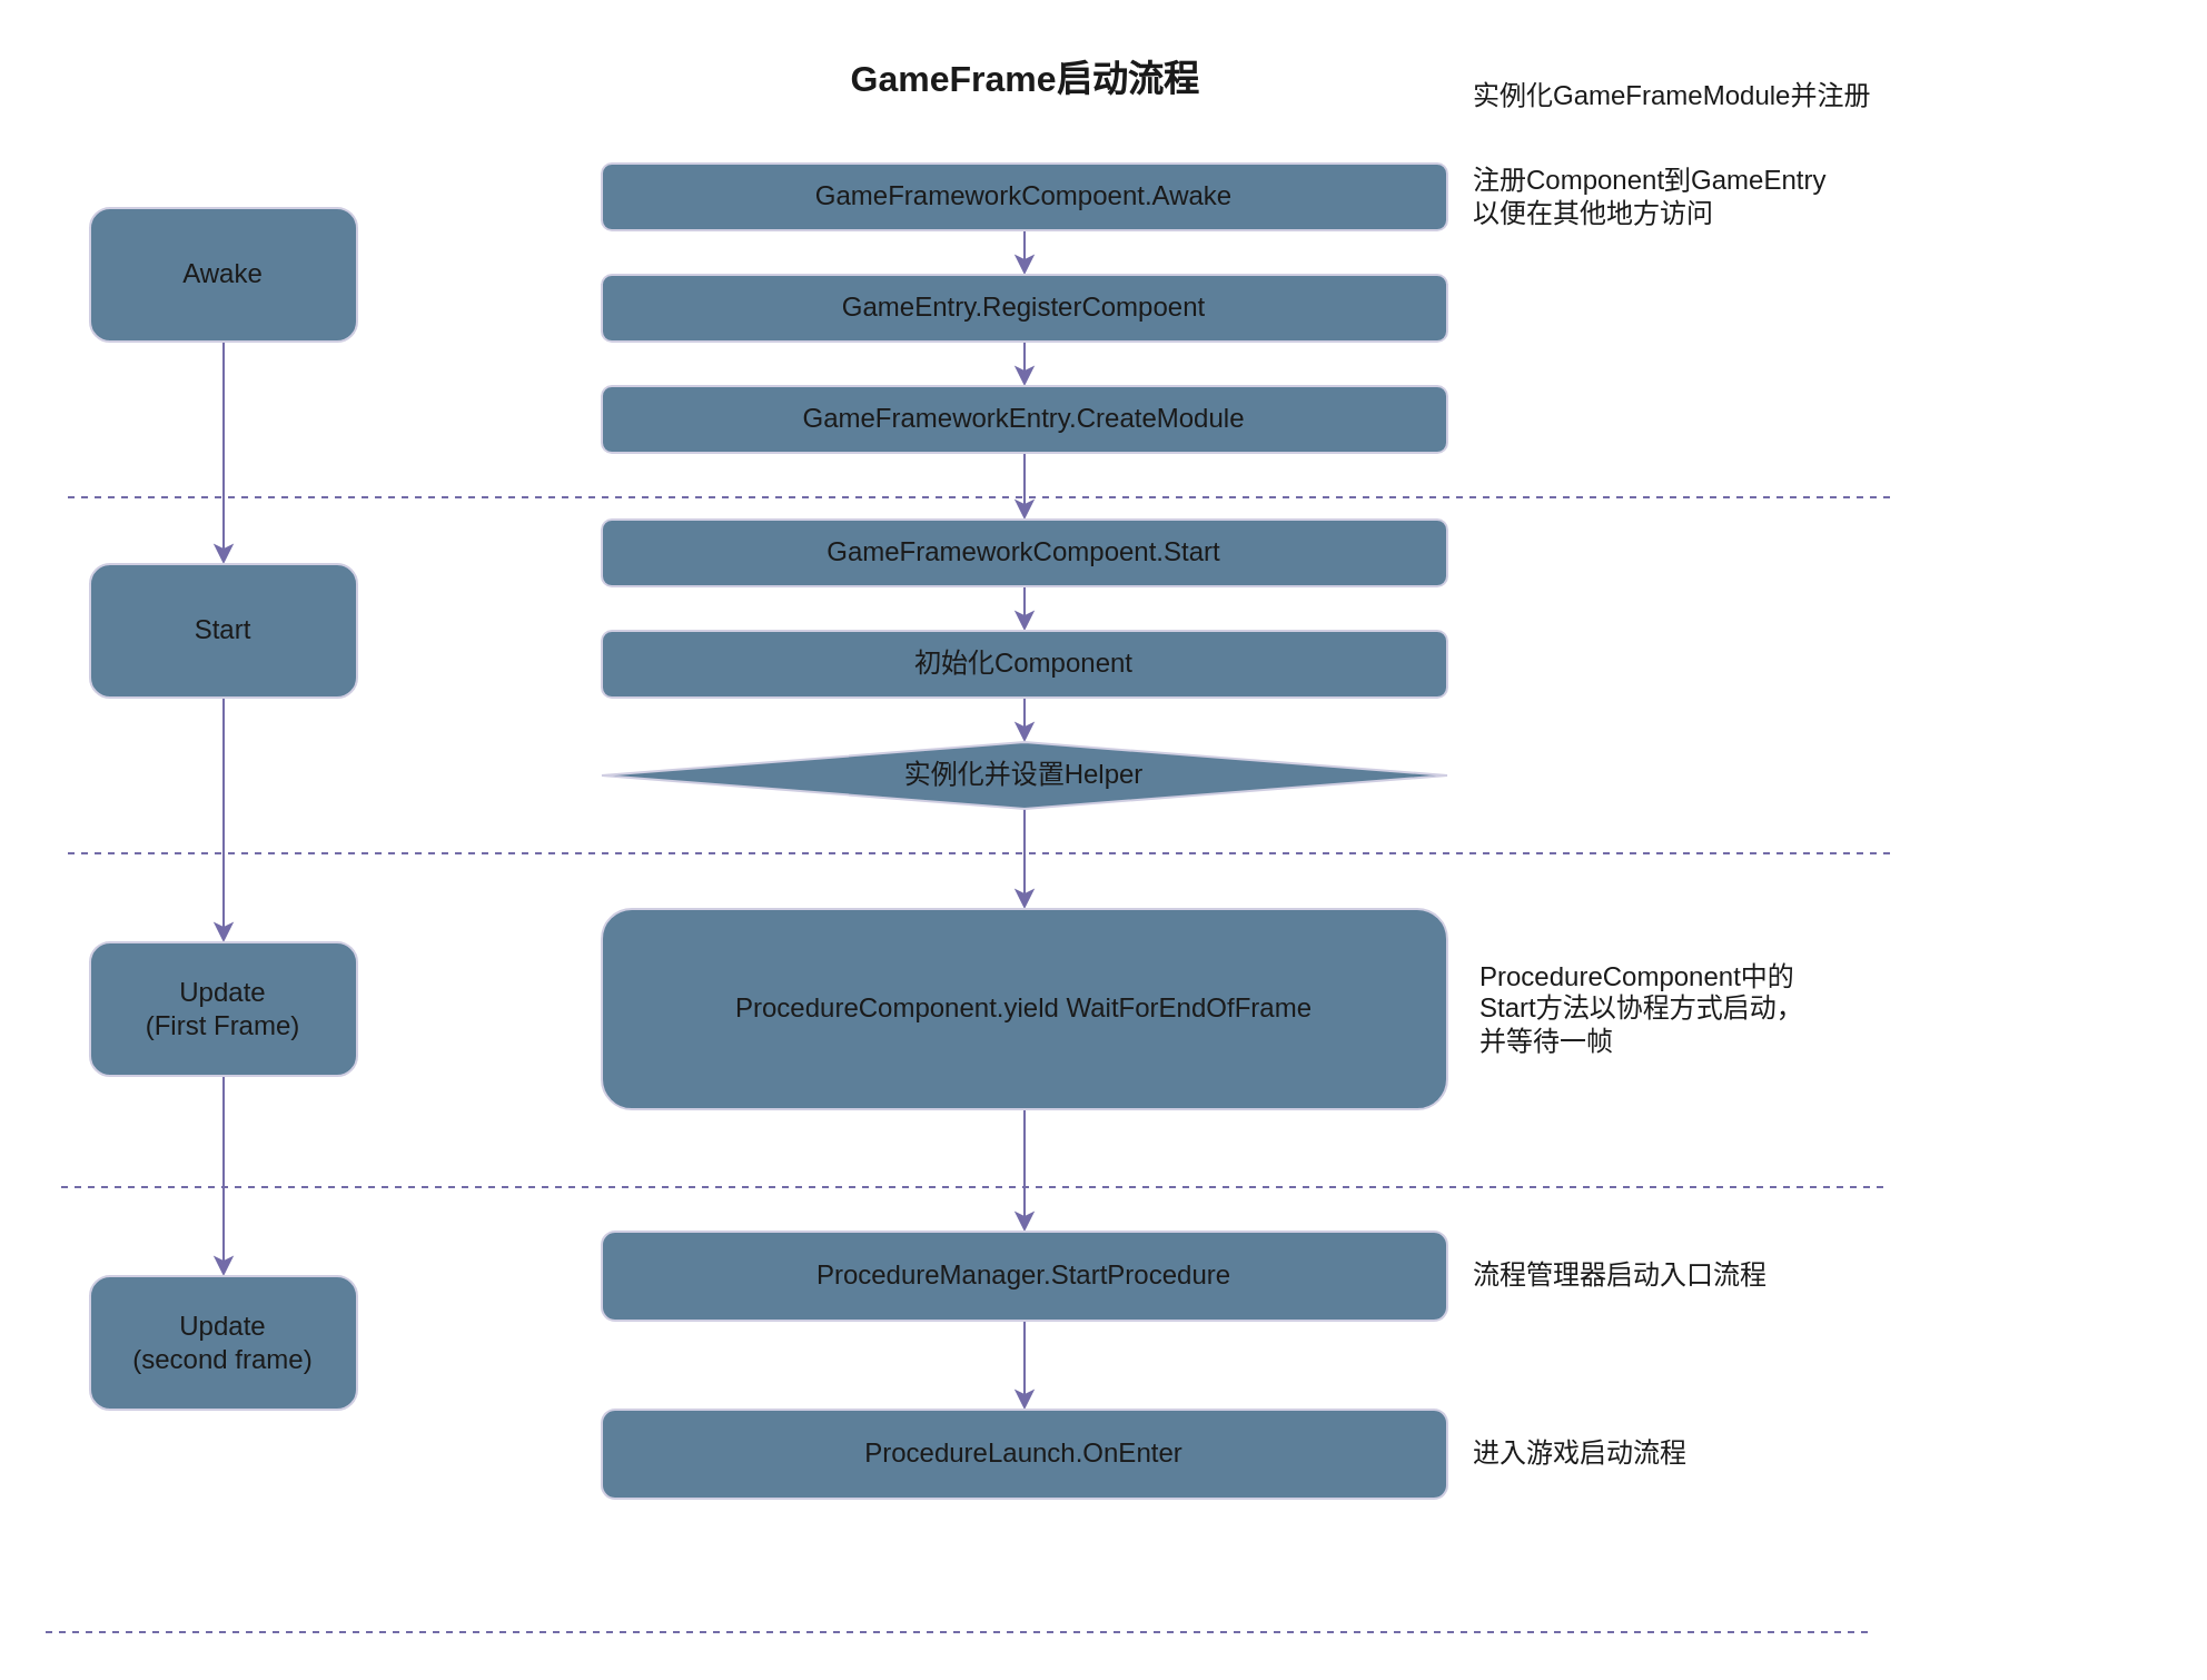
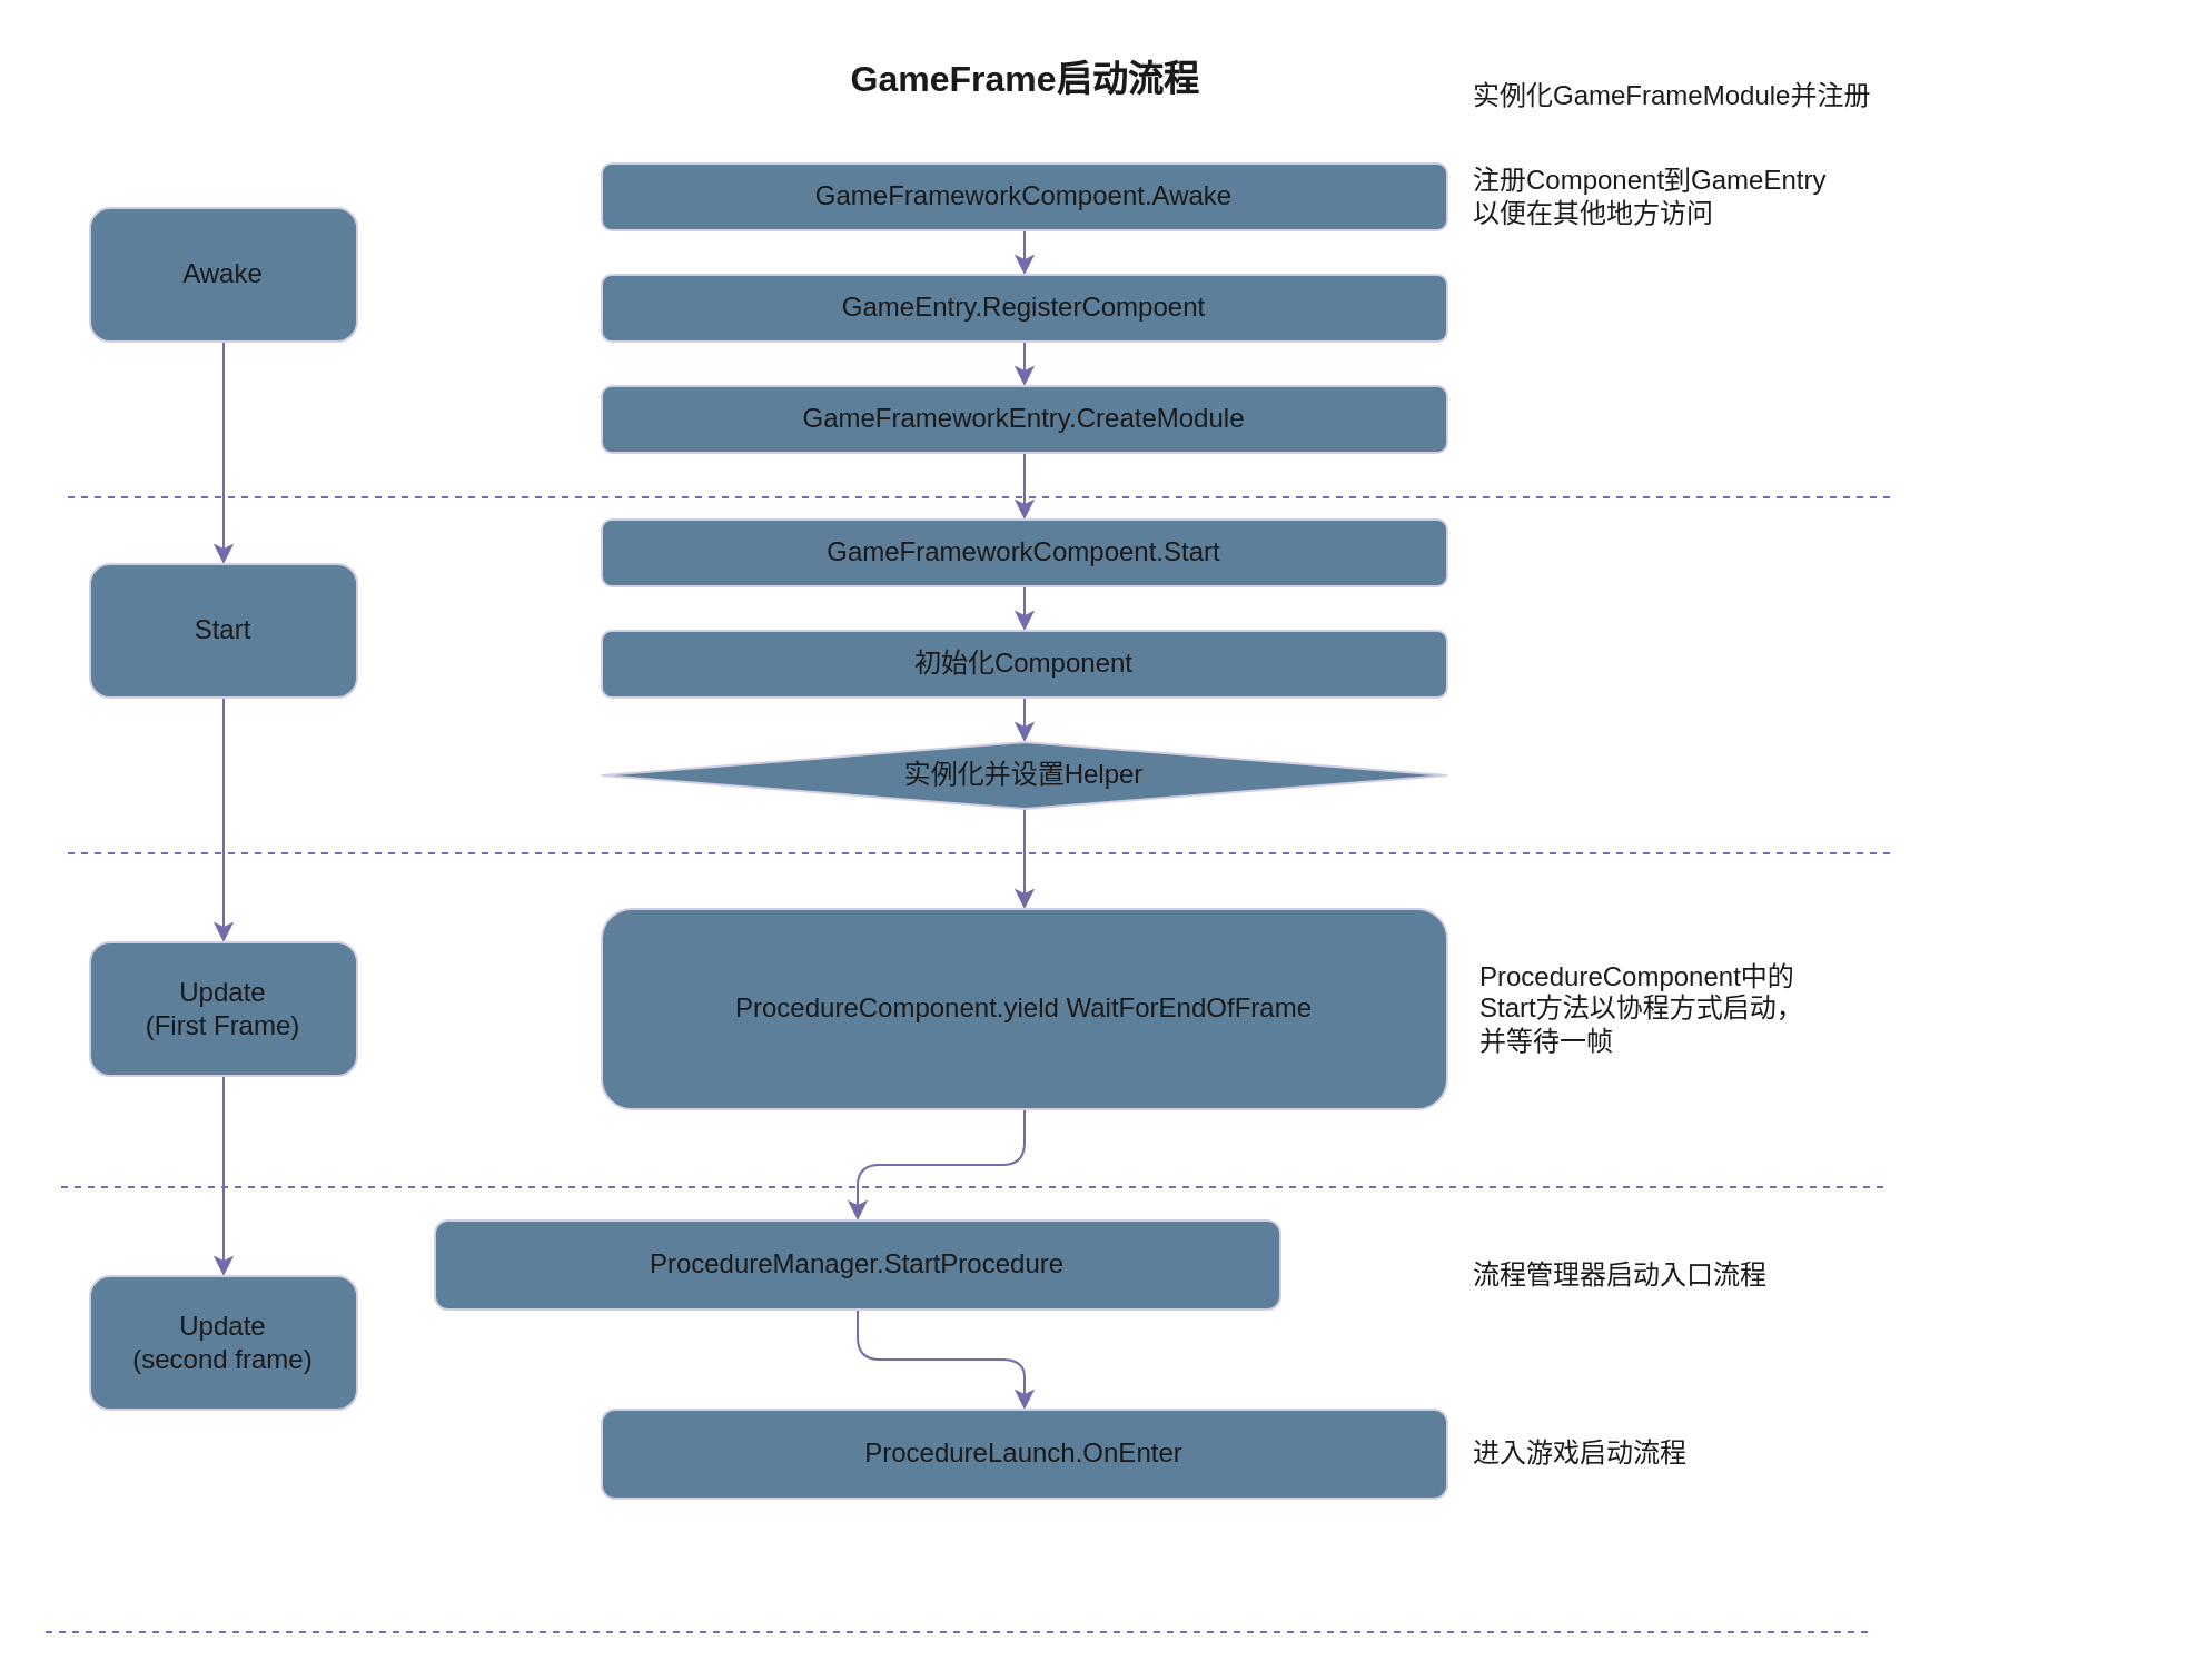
- <mxCell id="32" value="ProcedureManager.StartProcedure" style="whiteSpace=wrap;html=1;rounded=1;labelBackgroundColor=none;fillColor=#5D7F99;strokeColor=#D0CEE2;fontColor=#1A1A1A;" vertex="1" parent="1"><mxGeometry x="270" y="553" width="380" height="40" as="geometry" /></mxCell>
+ <mxCell id="32" value="ProcedureManager.StartProcedure" style="whiteSpace=wrap;html=1;rounded=1;labelBackgroundColor=none;fillColor=#5D7F99;strokeColor=#D0CEE2;fontColor=#1A1A1A;" vertex="1" parent="1"><mxGeometry x="195" y="548" width="380" height="40" as="geometry" /></mxCell>
